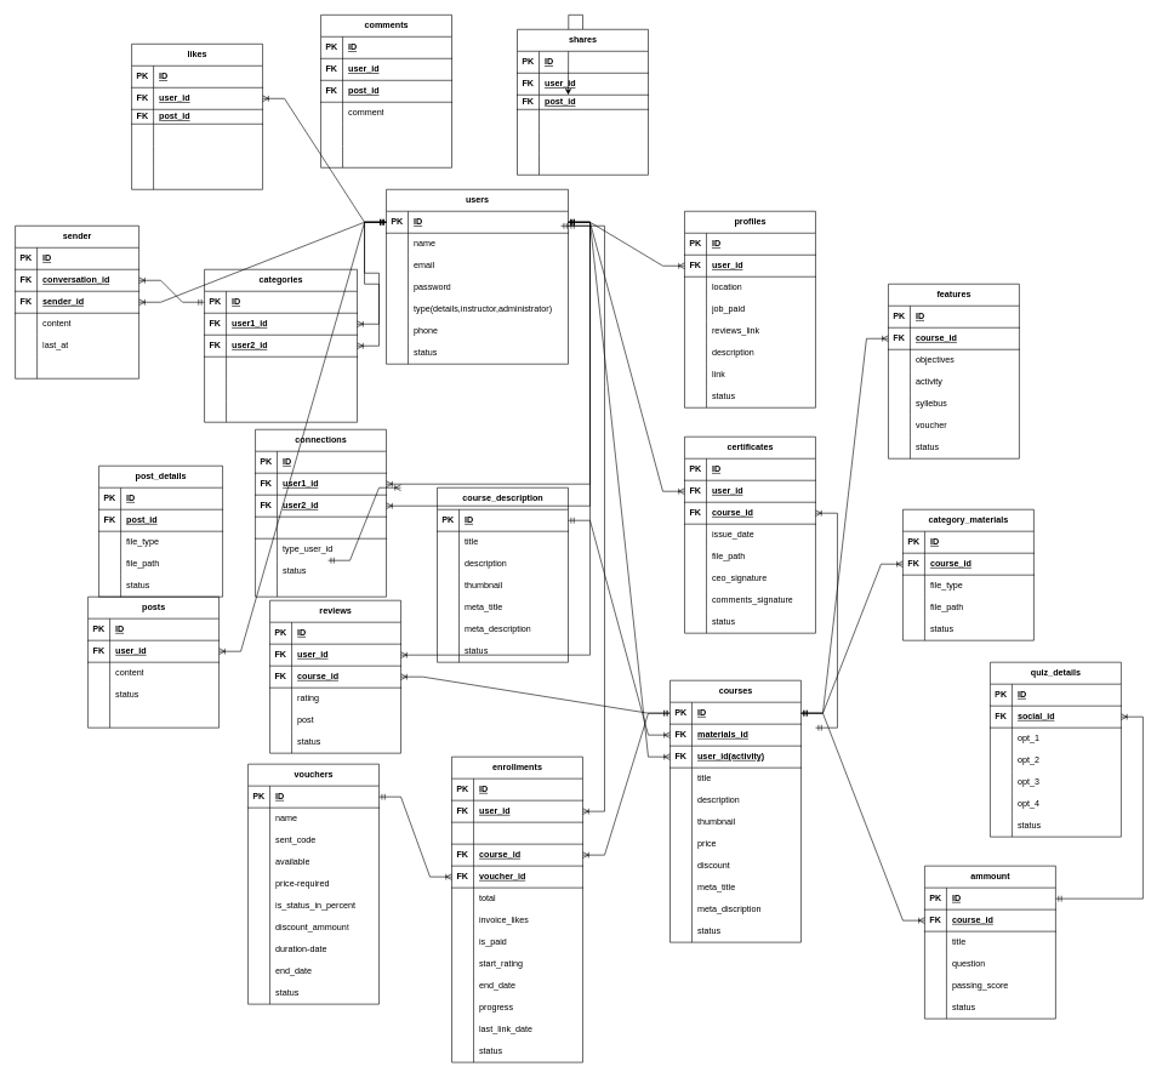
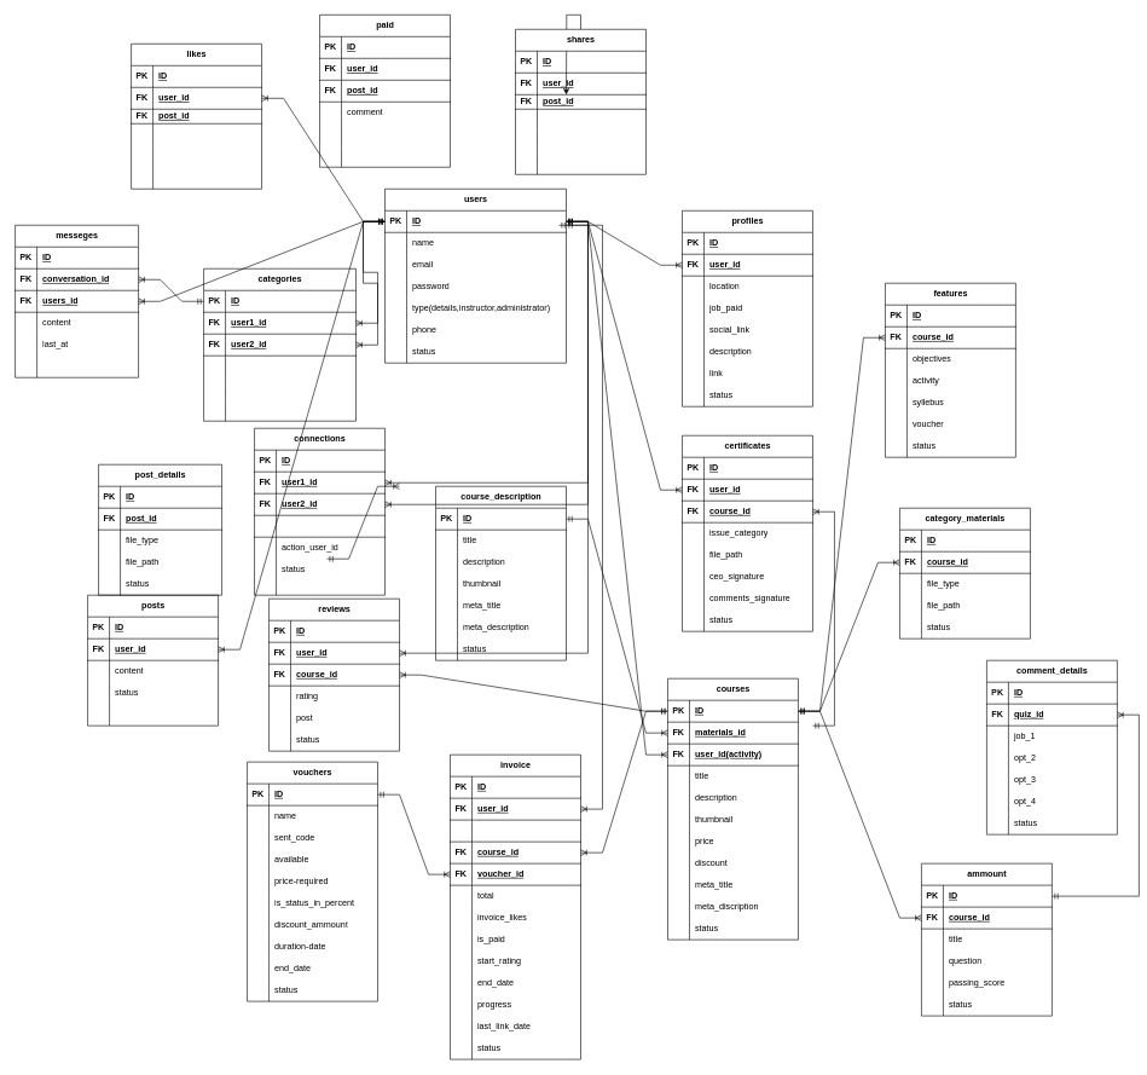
- <mxCell id="383" value="comments" style="shape=table;startSize=30;container=1;collapsible=1;childLayout=tableLayout;fixedRows=1;rowLines=0;fontStyle=1;align=center;resizeLast=1;html=1;" vertex="1" parent="1"><mxGeometry x="440" y="20" width="180" height="210" as="geometry" /></mxCell>
+ <mxCell id="383" value="paid" style="shape=table;startSize=30;container=1;collapsible=1;childLayout=tableLayout;fixedRows=1;rowLines=0;fontStyle=1;align=center;resizeLast=1;html=1;" vertex="1" parent="1"><mxGeometry x="440" y="20" width="180" height="210" as="geometry" /></mxCell>
- <mxCell id="441" value="sender" style="shape=table;startSize=30;container=1;collapsible=1;childLayout=tableLayout;fixedRows=1;rowLines=0;fontStyle=1;align=center;resizeLast=1;html=1;" vertex="1" parent="1"><mxGeometry x="20" y="310" width="170" height="210" as="geometry" /></mxCell>
+ <mxCell id="441" value="messeges" style="shape=table;startSize=30;container=1;collapsible=1;childLayout=tableLayout;fixedRows=1;rowLines=0;fontStyle=1;align=center;resizeLast=1;html=1;" vertex="1" parent="1"><mxGeometry x="20" y="310" width="170" height="210" as="geometry" /></mxCell>
- <mxCell id="450" value="sender_id" style="shape=partialRectangle;connectable=0;fillColor=none;top=0;left=0;bottom=0;right=0;align=left;spacingLeft=6;fontStyle=5;overflow=hidden;whiteSpace=wrap;html=1;" vertex="1" parent="448"><mxGeometry x="30" width="140" height="30" as="geometry"><mxRectangle width="140" height="30" as="alternateBounds" /></mxGeometry></mxCell>
+ <mxCell id="450" value="users_id" style="shape=partialRectangle;connectable=0;fillColor=none;top=0;left=0;bottom=0;right=0;align=left;spacingLeft=6;fontStyle=5;overflow=hidden;whiteSpace=wrap;html=1;" vertex="1" parent="448"><mxGeometry x="30" width="140" height="30" as="geometry"><mxRectangle width="140" height="30" as="alternateBounds" /></mxGeometry></mxCell>
- <mxCell id="39" value="reviews_link" style="shape=partialRectangle;connectable=0;fillColor=none;top=0;left=0;bottom=0;right=0;align=left;spacingLeft=6;overflow=hidden;whiteSpace=wrap;html=1;" vertex="1" parent="37"><mxGeometry x="30" width="150" height="30" as="geometry"><mxRectangle width="150" height="30" as="alternateBounds" /></mxGeometry></mxCell>
+ <mxCell id="39" value="social_link" style="shape=partialRectangle;connectable=0;fillColor=none;top=0;left=0;bottom=0;right=0;align=left;spacingLeft=6;overflow=hidden;whiteSpace=wrap;html=1;" vertex="1" parent="37"><mxGeometry x="30" width="150" height="30" as="geometry"><mxRectangle width="150" height="30" as="alternateBounds" /></mxGeometry></mxCell>
- <mxCell id="267" value="issue_date" style="shape=partialRectangle;connectable=0;fillColor=none;top=0;left=0;bottom=0;right=0;align=left;spacingLeft=6;overflow=hidden;whiteSpace=wrap;html=1;" vertex="1" parent="265"><mxGeometry x="30" width="150" height="30" as="geometry"><mxRectangle width="150" height="30" as="alternateBounds" /></mxGeometry></mxCell>
+ <mxCell id="267" value="issue_category" style="shape=partialRectangle;connectable=0;fillColor=none;top=0;left=0;bottom=0;right=0;align=left;spacingLeft=6;overflow=hidden;whiteSpace=wrap;html=1;" vertex="1" parent="265"><mxGeometry x="30" width="150" height="30" as="geometry"><mxRectangle width="150" height="30" as="alternateBounds" /></mxGeometry></mxCell>
- <mxCell id="325" value="type_user_id" style="shape=partialRectangle;connectable=0;fillColor=none;top=0;left=0;bottom=0;right=0;align=left;spacingLeft=6;overflow=hidden;whiteSpace=wrap;html=1;" vertex="1" parent="323"><mxGeometry x="30" width="150" height="30" as="geometry"><mxRectangle width="150" height="30" as="alternateBounds" /></mxGeometry></mxCell>
+ <mxCell id="325" value="action_user_id" style="shape=partialRectangle;connectable=0;fillColor=none;top=0;left=0;bottom=0;right=0;align=left;spacingLeft=6;overflow=hidden;whiteSpace=wrap;html=1;" vertex="1" parent="323"><mxGeometry x="30" width="150" height="30" as="geometry"><mxRectangle width="150" height="30" as="alternateBounds" /></mxGeometry></mxCell>
- <mxCell id="233" value="quiz_details" style="shape=table;startSize=30;container=1;collapsible=1;childLayout=tableLayout;fixedRows=1;rowLines=0;fontStyle=1;align=center;resizeLast=1;html=1;" vertex="1" parent="1"><mxGeometry x="1360" y="910" width="180" height="240" as="geometry" /></mxCell>
+ <mxCell id="233" value="comment_details" style="shape=table;startSize=30;container=1;collapsible=1;childLayout=tableLayout;fixedRows=1;rowLines=0;fontStyle=1;align=center;resizeLast=1;html=1;" vertex="1" parent="1"><mxGeometry x="1360" y="910" width="180" height="240" as="geometry" /></mxCell>
- <mxCell id="239" value="social_id" style="shape=partialRectangle;connectable=0;fillColor=none;top=0;left=0;bottom=0;right=0;align=left;spacingLeft=6;fontStyle=5;overflow=hidden;whiteSpace=wrap;html=1;" vertex="1" parent="237"><mxGeometry x="30" width="150" height="30" as="geometry"><mxRectangle width="150" height="30" as="alternateBounds" /></mxGeometry></mxCell>
+ <mxCell id="239" value="quiz_id" style="shape=partialRectangle;connectable=0;fillColor=none;top=0;left=0;bottom=0;right=0;align=left;spacingLeft=6;fontStyle=5;overflow=hidden;whiteSpace=wrap;html=1;" vertex="1" parent="237"><mxGeometry x="30" width="150" height="30" as="geometry"><mxRectangle width="150" height="30" as="alternateBounds" /></mxGeometry></mxCell>
- <mxCell id="242" value="opt_1" style="shape=partialRectangle;connectable=0;fillColor=none;top=0;left=0;bottom=0;right=0;align=left;spacingLeft=6;overflow=hidden;whiteSpace=wrap;html=1;" vertex="1" parent="240"><mxGeometry x="30" width="150" height="30" as="geometry"><mxRectangle width="150" height="30" as="alternateBounds" /></mxGeometry></mxCell>
+ <mxCell id="242" value="job_1" style="shape=partialRectangle;connectable=0;fillColor=none;top=0;left=0;bottom=0;right=0;align=left;spacingLeft=6;overflow=hidden;whiteSpace=wrap;html=1;" vertex="1" parent="240"><mxGeometry x="30" width="150" height="30" as="geometry"><mxRectangle width="150" height="30" as="alternateBounds" /></mxGeometry></mxCell>
- <mxCell id="121" value="enrollments" style="shape=table;startSize=30;container=1;collapsible=1;childLayout=tableLayout;fixedRows=1;rowLines=0;fontStyle=1;align=center;resizeLast=1;html=1;" vertex="1" parent="1"><mxGeometry x="620" y="1040" width="180" height="420" as="geometry" /></mxCell>
+ <mxCell id="121" value="invoice" style="shape=table;startSize=30;container=1;collapsible=1;childLayout=tableLayout;fixedRows=1;rowLines=0;fontStyle=1;align=center;resizeLast=1;html=1;" vertex="1" parent="1"><mxGeometry x="620" y="1040" width="180" height="420" as="geometry" /></mxCell>
